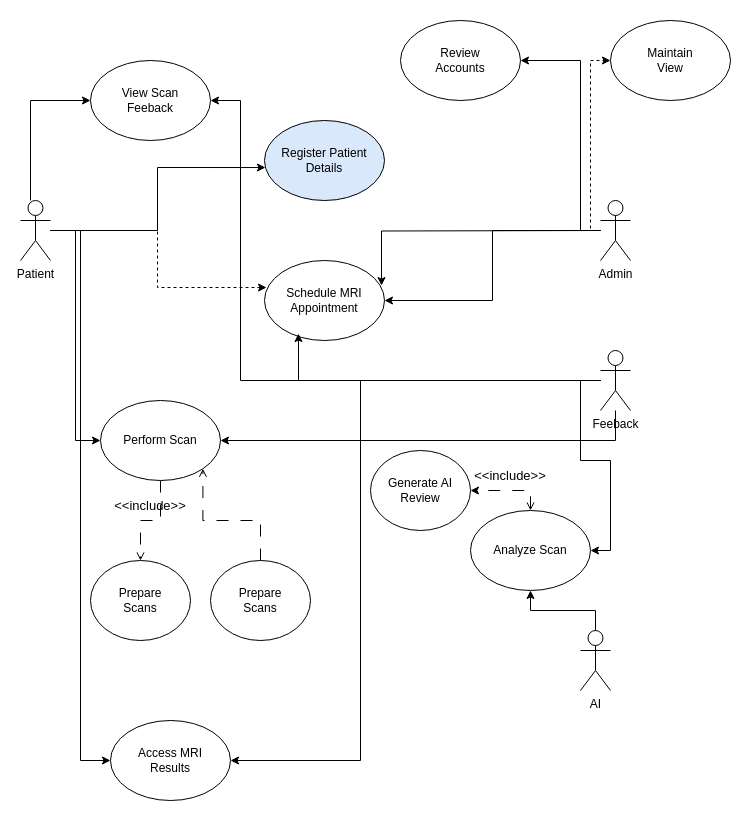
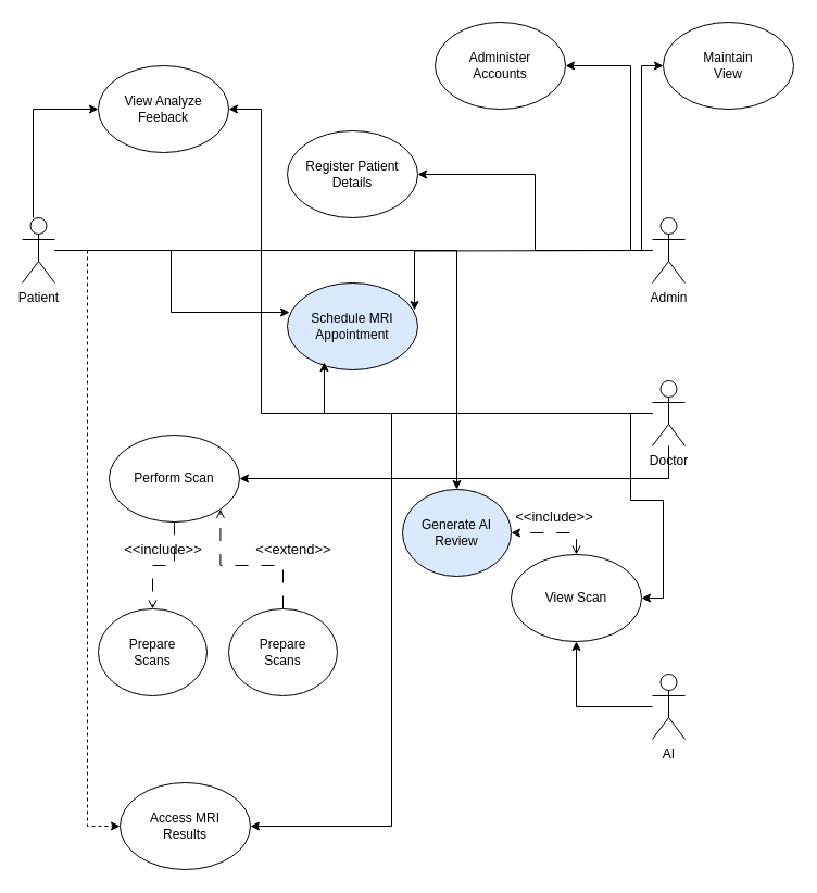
- <mxCell id="28" value="Review&lt;div&gt;Accounts&lt;/div&gt;" style="ellipse;whiteSpace=wrap;html=1;" vertex="1" parent="1"><mxGeometry x="400" y="20" width="120" height="80" as="geometry" /></mxCell>
+ <mxCell id="28" value="Administer&lt;div&gt;Accounts&lt;/div&gt;" style="ellipse;whiteSpace=wrap;html=1;" vertex="1" parent="1"><mxGeometry x="400" y="20" width="120" height="80" as="geometry" /></mxCell>
- <mxCell id="30" value="View Scan&lt;div&gt;Feeback&lt;/div&gt;" style="ellipse;whiteSpace=wrap;html=1;" vertex="1" parent="1"><mxGeometry x="90" y="60" width="120" height="80" as="geometry" /></mxCell>
+ <mxCell id="30" value="View Analyze&lt;div&gt;Feeback&lt;/div&gt;" style="ellipse;whiteSpace=wrap;html=1;" vertex="1" parent="1"><mxGeometry x="90" y="60" width="120" height="80" as="geometry" /></mxCell>
- <mxCell id="16" style="edgeStyle=orthogonalEdgeStyle;rounded=0;orthogonalLoop=1;jettySize=auto;html=1;entryX=0;entryY=0.5;entryDx=0;entryDy=0;dashed=1;" edge="1" parent="1" source="17" target="29"><mxGeometry relative="1" as="geometry"><Array as="points"><mxPoint x="590" y="230" /><mxPoint x="590" y="60" /></Array></mxGeometry></mxCell>
+ <mxCell id="16" style="edgeStyle=orthogonalEdgeStyle;rounded=0;orthogonalLoop=1;jettySize=auto;html=1;entryX=0;entryY=0.5;entryDx=0;entryDy=0;" edge="1" parent="1" source="17" target="29"><mxGeometry relative="1" as="geometry"><Array as="points"><mxPoint x="590" y="230" /><mxPoint x="590" y="60" /></Array></mxGeometry></mxCell>
- <mxCell id="20" value="Register Patient&lt;div&gt;Details&lt;/div&gt;" style="ellipse;whiteSpace=wrap;html=1;fillColor=#dae8fc;" vertex="1" parent="1"><mxGeometry x="264" y="120" width="120" height="80" as="geometry" /></mxCell>
+ <mxCell id="20" value="Register Patient&lt;div&gt;Details&lt;/div&gt;" style="ellipse;whiteSpace=wrap;html=1;" vertex="1" parent="1"><mxGeometry x="264" y="120" width="120" height="80" as="geometry" /></mxCell>
- <mxCell id="3" style="edgeStyle=orthogonalEdgeStyle;rounded=0;orthogonalLoop=1;jettySize=auto;html=1;entryX=0.008;entryY=0.588;entryDx=0;entryDy=0;entryPerimeter=0;" edge="1" parent="1" source="7" target="20"><mxGeometry relative="1" as="geometry"><mxPoint x="35" y="150" as="targetPoint" /></mxGeometry></mxCell>
- <mxCell id="8" style="edgeStyle=orthogonalEdgeStyle;rounded=0;orthogonalLoop=1;jettySize=auto;html=1;entryX=0.017;entryY=0.338;entryDx=0;entryDy=0;entryPerimeter=0;dashed=1;" edge="1" parent="1" source="7" target="2"><mxGeometry relative="1" as="geometry" /></mxCell>
+ <mxCell id="8" style="edgeStyle=orthogonalEdgeStyle;rounded=0;orthogonalLoop=1;jettySize=auto;html=1;entryX=0.017;entryY=0.338;entryDx=0;entryDy=0;entryPerimeter=0;" edge="1" parent="1" source="7" target="2"><mxGeometry relative="1" as="geometry" /></mxCell>
- <mxCell id="2" value="Schedule MRI Appointment" style="ellipse;whiteSpace=wrap;html=1;" vertex="1" parent="1"><mxGeometry x="264" y="260" width="120" height="80" as="geometry" /></mxCell>
+ <mxCell id="2" value="Schedule MRI Appointment" style="ellipse;whiteSpace=wrap;html=1;fillColor=#dae8fc;" vertex="1" parent="1"><mxGeometry x="264" y="260" width="120" height="80" as="geometry" /></mxCell>
- <mxCell id="14" style="edgeStyle=orthogonalEdgeStyle;rounded=0;orthogonalLoop=1;jettySize=auto;html=1;" edge="1" parent="1" source="17" target="2"><mxGeometry relative="1" as="geometry" /></mxCell>
+ <mxCell id="14" style="edgeStyle=orthogonalEdgeStyle;rounded=0;orthogonalLoop=1;jettySize=auto;html=1;entryX=1;entryY=0.5;entryDx=0;entryDy=0;" edge="1" parent="1" source="17" target="20"><mxGeometry relative="1" as="geometry" /></mxCell>
- <mxCell id="4" style="edgeStyle=orthogonalEdgeStyle;rounded=0;orthogonalLoop=1;jettySize=auto;html=1;entryX=0;entryY=0.5;entryDx=0;entryDy=0;" edge="1" parent="1" source="7" target="22"><mxGeometry relative="1" as="geometry" /></mxCell>
+ <mxCell id="4" style="edgeStyle=orthogonalEdgeStyle;rounded=0;orthogonalLoop=1;jettySize=auto;html=1;" edge="1" parent="1" source="7" target="32"><mxGeometry relative="1" as="geometry" /></mxCell>
- <mxCell id="13" value="Feeback&lt;div&gt;&lt;br&gt;&lt;/div&gt;" style="shape=umlActor;verticalLabelPosition=bottom;verticalAlign=top;html=1;outlineConnect=0;" vertex="1" parent="1"><mxGeometry x="600" y="350" width="30" height="60" as="geometry" /></mxCell>
+ <mxCell id="13" value="Doctor&lt;div&gt;&lt;br&gt;&lt;/div&gt;" style="shape=umlActor;verticalLabelPosition=bottom;verticalAlign=top;html=1;outlineConnect=0;" vertex="1" parent="1"><mxGeometry x="600" y="350" width="30" height="60" as="geometry" /></mxCell>
- <mxCell id="32" value="Generate AI&lt;div&gt;Review&lt;/div&gt;" style="ellipse;whiteSpace=wrap;html=1;" vertex="1" parent="1"><mxGeometry x="370" y="450" width="100" height="80" as="geometry" /></mxCell>
+ <mxCell id="32" value="Generate AI&lt;div&gt;Review&lt;/div&gt;" style="ellipse;whiteSpace=wrap;html=1;fillColor=#dae8fc;" vertex="1" parent="1"><mxGeometry x="370" y="450" width="100" height="80" as="geometry" /></mxCell>
+ <mxCell id="37" value="&amp;lt;&amp;lt;extend&amp;gt;&amp;gt;" style="text;html=1;align=center;verticalAlign=middle;whiteSpace=wrap;rounded=0;fontSize=13;" vertex="1" parent="1"><mxGeometry x="240" y="490" width="60" height="30" as="geometry" /></mxCell>
- <mxCell id="5" style="edgeStyle=orthogonalEdgeStyle;rounded=0;orthogonalLoop=1;jettySize=auto;html=1;entryX=0;entryY=0.5;entryDx=0;entryDy=0;" edge="1" parent="1" source="7" target="27"><mxGeometry relative="1" as="geometry" /></mxCell>
+ <mxCell id="5" style="edgeStyle=orthogonalEdgeStyle;rounded=0;orthogonalLoop=1;jettySize=auto;html=1;entryX=0;entryY=0.5;entryDx=0;entryDy=0;dashed=1;" edge="1" parent="1" source="7" target="27"><mxGeometry relative="1" as="geometry" /></mxCell>
- <mxCell id="24" value="Analyze Scan" style="ellipse;whiteSpace=wrap;html=1;" vertex="1" parent="1"><mxGeometry x="470" y="510" width="120" height="80" as="geometry" /></mxCell>
+ <mxCell id="24" value="View Scan" style="ellipse;whiteSpace=wrap;html=1;" vertex="1" parent="1"><mxGeometry x="470" y="510" width="120" height="80" as="geometry" /></mxCell>
- <mxCell id="26" value="AI" style="shape=umlActor;verticalLabelPosition=bottom;verticalAlign=top;html=1;outlineConnect=0;" vertex="1" parent="1"><mxGeometry x="580" y="630" width="30" height="60" as="geometry" /></mxCell>
+ <mxCell id="26" value="AI" style="shape=umlActor;verticalLabelPosition=bottom;verticalAlign=top;html=1;outlineConnect=0;" vertex="1" parent="1"><mxGeometry x="600" y="620" width="30" height="60" as="geometry" /></mxCell>
